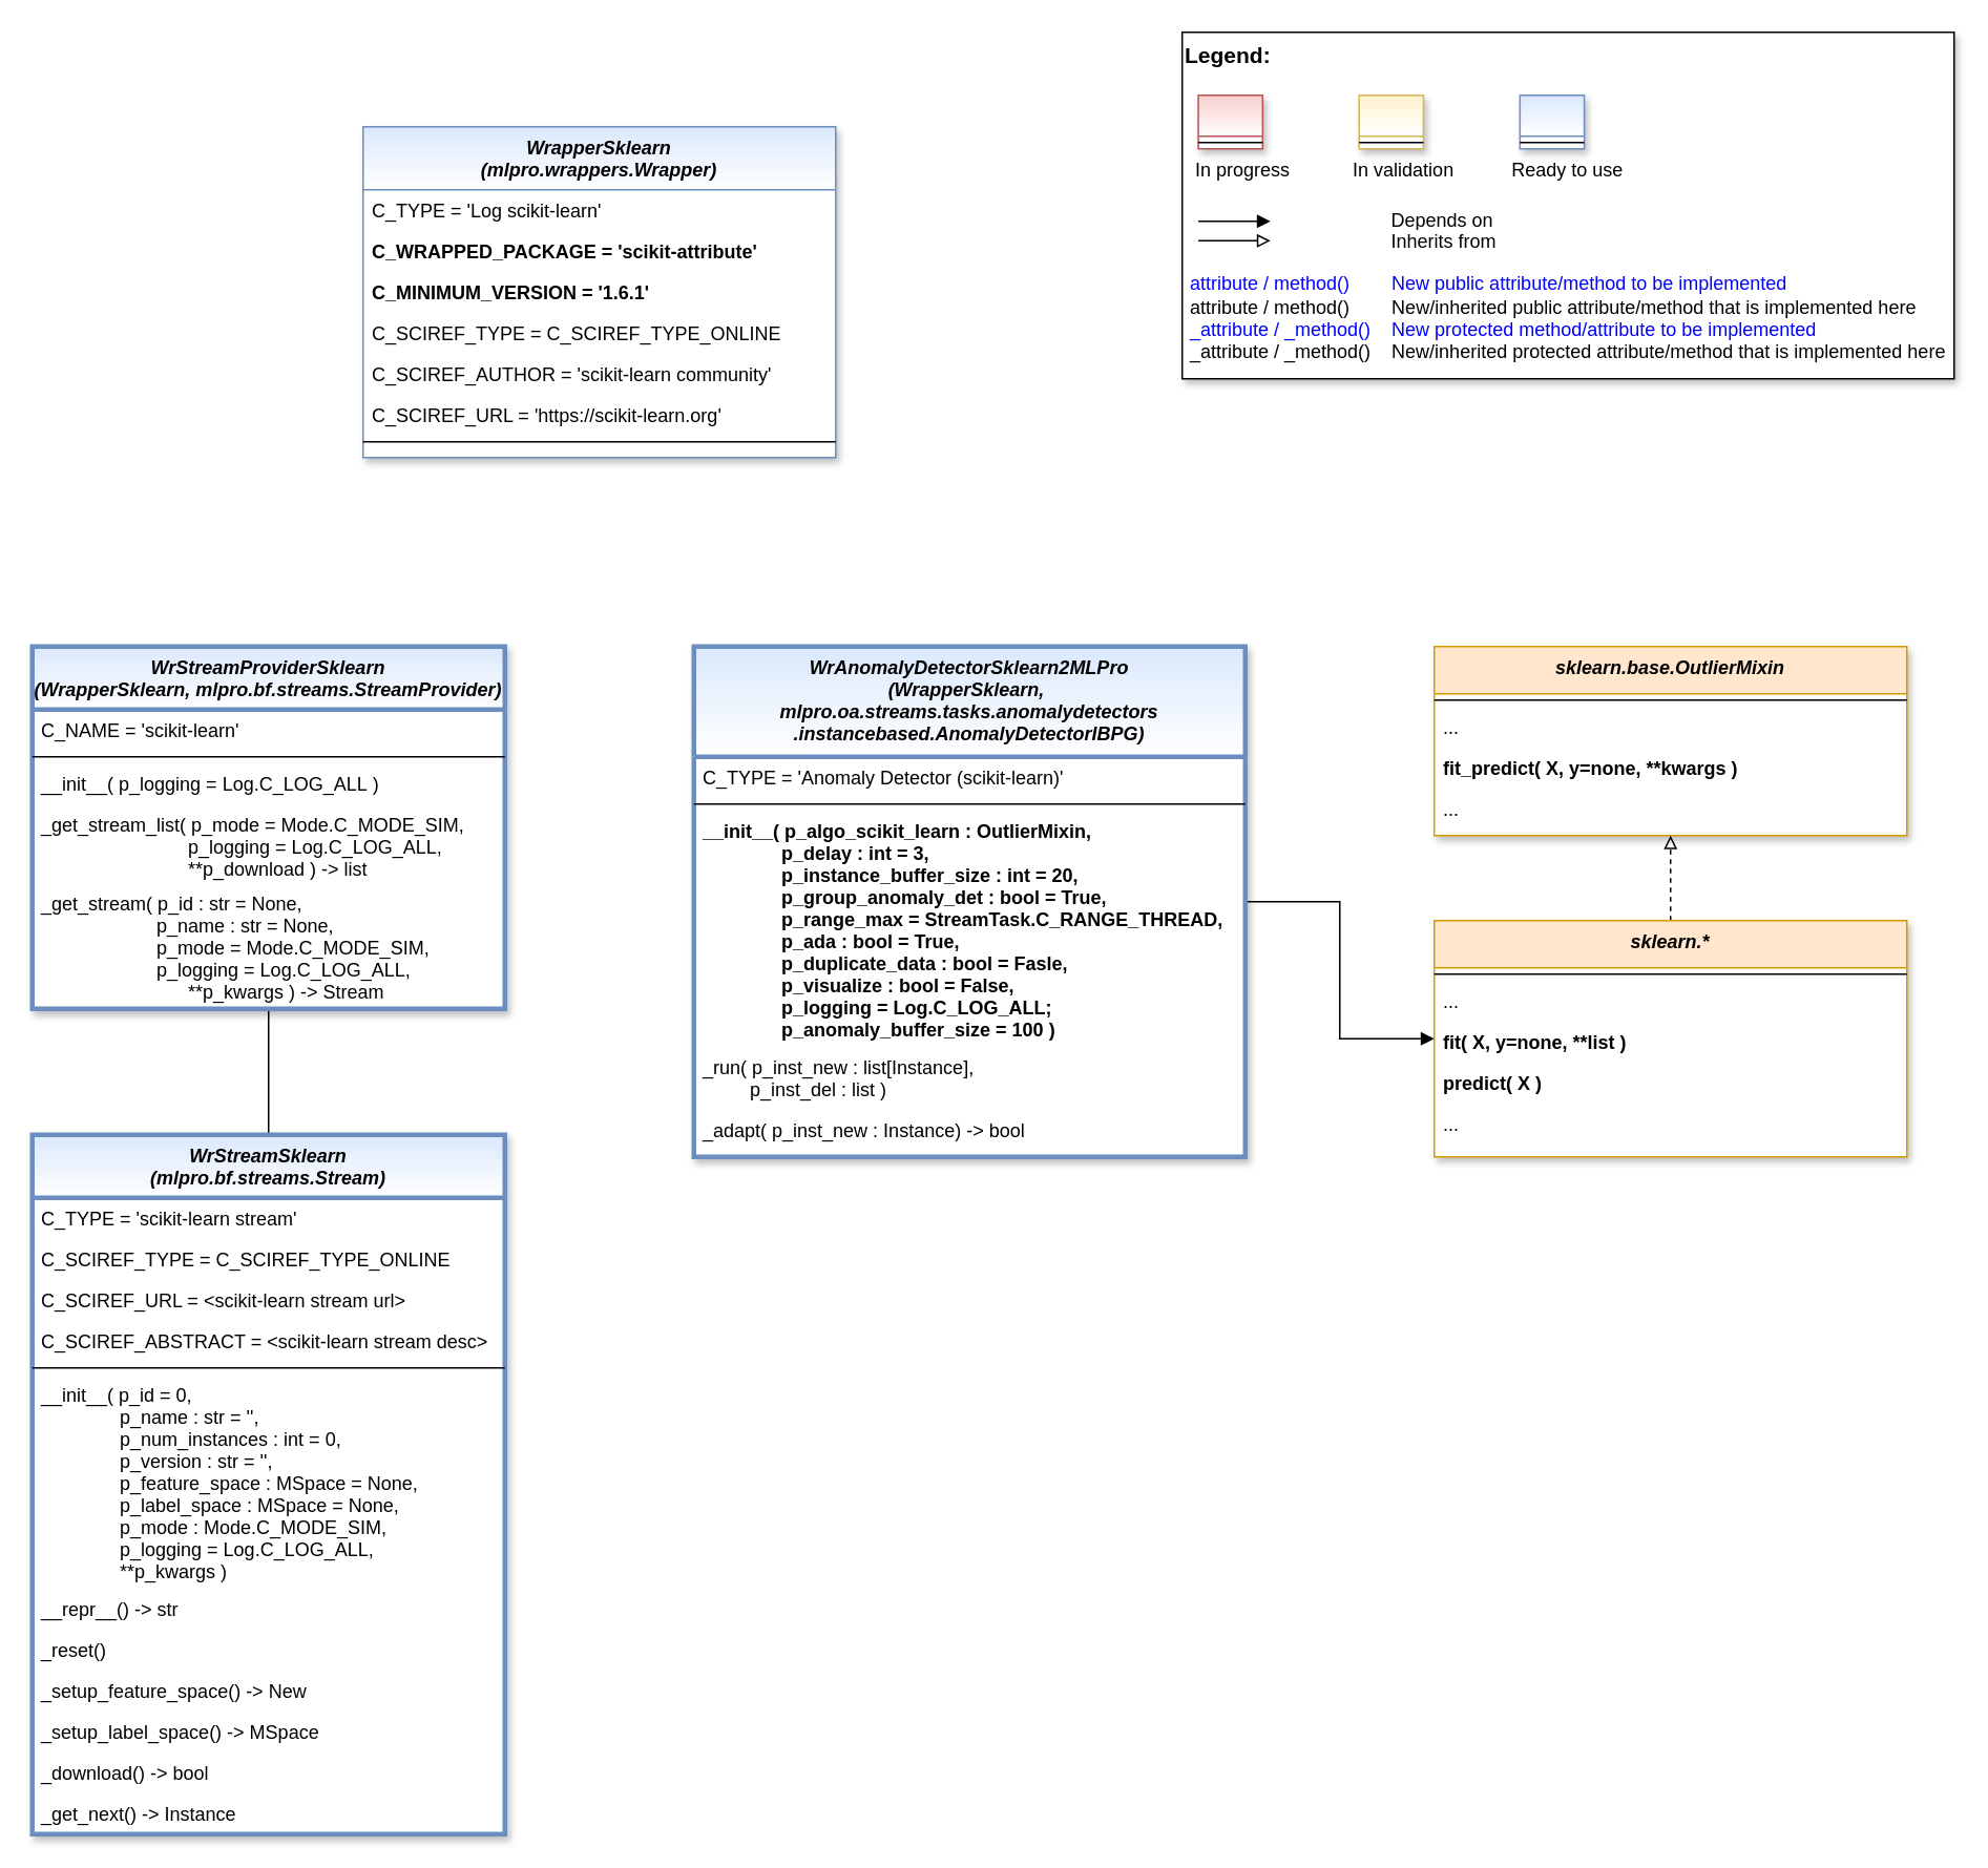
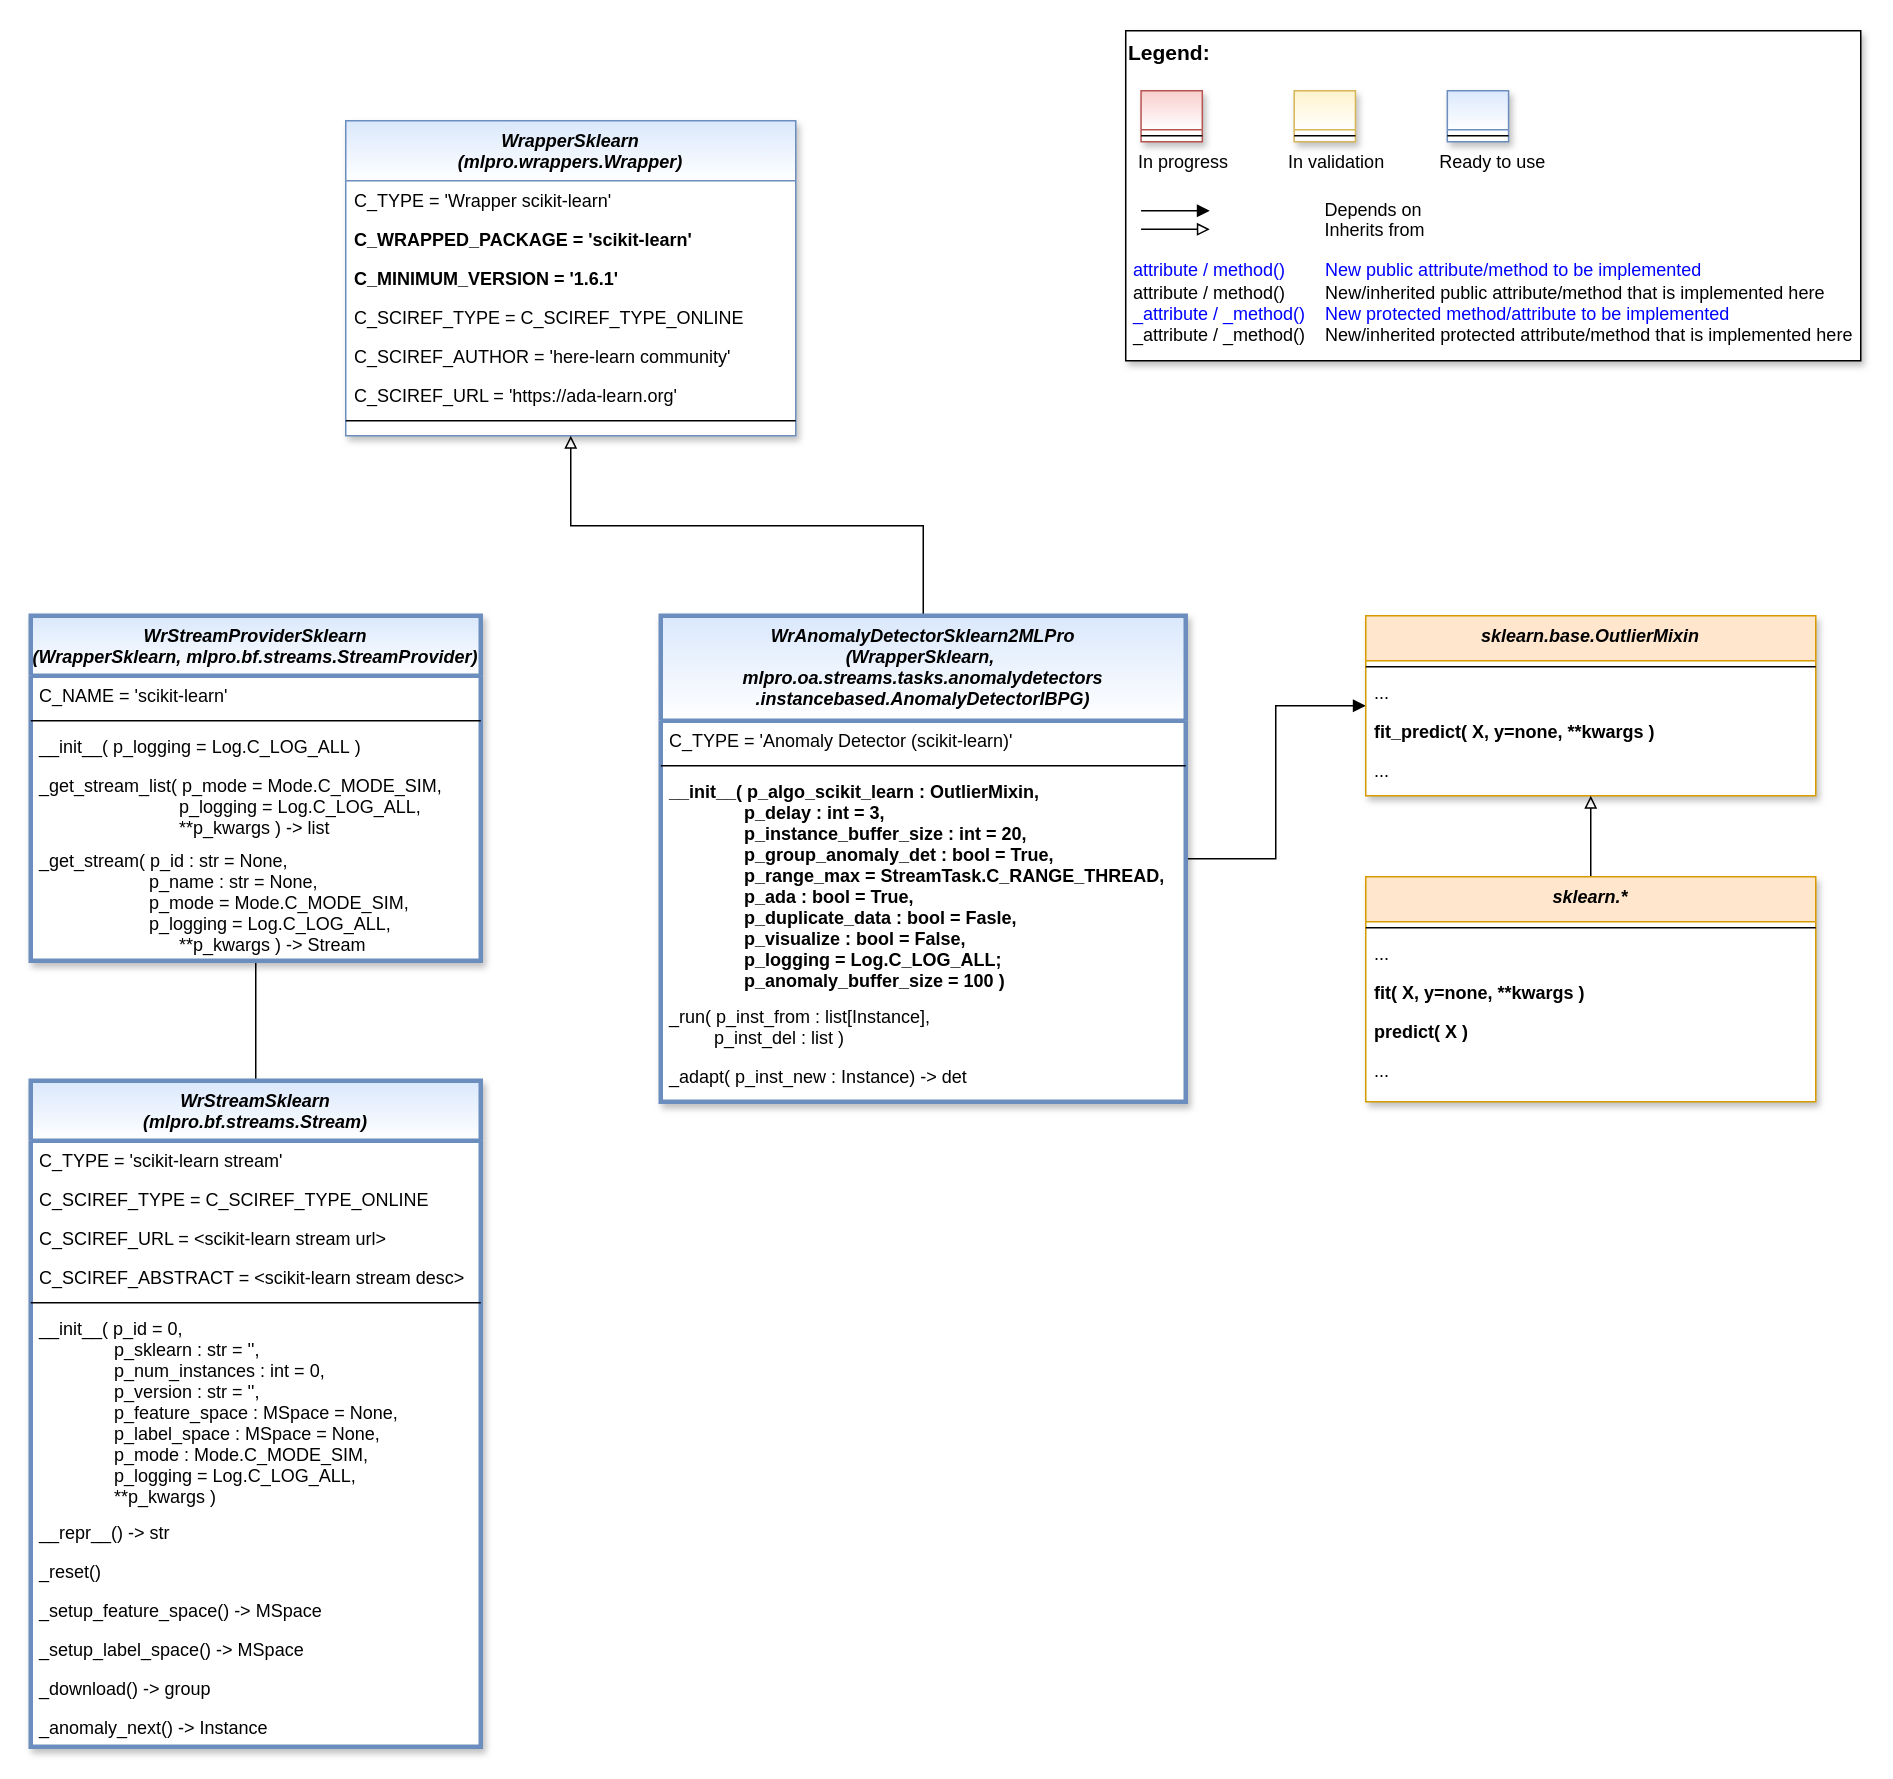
- <mxCell id="13" value="C_TYPE = 'Log scikit-learn'" style="text;align=left;verticalAlign=top;spacingLeft=4;spacingRight=4;overflow=hidden;rotatable=0;points=[[0,0.5],[1,0.5]];portConstraint=eastwest;fontColor=default;" parent="12" vertex="1"><mxGeometry y="40" width="300" height="26" as="geometry" /></mxCell>
+ <mxCell id="13" value="C_TYPE = 'Wrapper scikit-learn'" style="text;align=left;verticalAlign=top;spacingLeft=4;spacingRight=4;overflow=hidden;rotatable=0;points=[[0,0.5],[1,0.5]];portConstraint=eastwest;fontColor=default;" parent="12" vertex="1"><mxGeometry y="40" width="300" height="26" as="geometry" /></mxCell>
- <mxCell id="14" value="C_WRAPPED_PACKAGE = 'scikit-attribute'" style="text;align=left;verticalAlign=top;spacingLeft=4;spacingRight=4;overflow=hidden;rotatable=0;points=[[0,0.5],[1,0.5]];portConstraint=eastwest;fontColor=default;fontStyle=1" parent="12" vertex="1"><mxGeometry y="66" width="300" height="26" as="geometry" /></mxCell>
+ <mxCell id="14" value="C_WRAPPED_PACKAGE = 'scikit-learn'" style="text;align=left;verticalAlign=top;spacingLeft=4;spacingRight=4;overflow=hidden;rotatable=0;points=[[0,0.5],[1,0.5]];portConstraint=eastwest;fontColor=default;fontStyle=1" parent="12" vertex="1"><mxGeometry y="66" width="300" height="26" as="geometry" /></mxCell>
- <mxCell id="17" value="C_SCIREF_AUTHOR = 'scikit-learn community'" style="text;align=left;verticalAlign=top;spacingLeft=4;spacingRight=4;overflow=hidden;rotatable=0;points=[[0,0.5],[1,0.5]];portConstraint=eastwest;fontColor=default;" parent="12" vertex="1"><mxGeometry y="144" width="300" height="26" as="geometry" /></mxCell>
+ <mxCell id="17" value="C_SCIREF_AUTHOR = 'here-learn community'" style="text;align=left;verticalAlign=top;spacingLeft=4;spacingRight=4;overflow=hidden;rotatable=0;points=[[0,0.5],[1,0.5]];portConstraint=eastwest;fontColor=default;" parent="12" vertex="1"><mxGeometry y="144" width="300" height="26" as="geometry" /></mxCell>
- <mxCell id="18" value="C_SCIREF_URL = 'https://scikit-learn.org'" style="text;align=left;verticalAlign=top;spacingLeft=4;spacingRight=4;overflow=hidden;rotatable=0;points=[[0,0.5],[1,0.5]];portConstraint=eastwest;fontColor=default;" parent="12" vertex="1"><mxGeometry y="170" width="300" height="26" as="geometry" /></mxCell>
+ <mxCell id="18" value="C_SCIREF_URL = 'https://ada-learn.org'" style="text;align=left;verticalAlign=top;spacingLeft=4;spacingRight=4;overflow=hidden;rotatable=0;points=[[0,0.5],[1,0.5]];portConstraint=eastwest;fontColor=default;" parent="12" vertex="1"><mxGeometry y="170" width="300" height="26" as="geometry" /></mxCell>
+ <mxCell id="40" style="edgeStyle=orthogonalEdgeStyle;rounded=0;orthogonalLoop=1;jettySize=auto;html=1;endArrow=block;endFill=0;" edge="1" parent="1" source="43" target="12"><mxGeometry relative="1" as="geometry" /></mxCell>
+ <mxCell id="41" style="edgeStyle=orthogonalEdgeStyle;rounded=0;orthogonalLoop=1;jettySize=auto;html=1;endArrow=block;endFill=1;" edge="1" parent="1" source="43" target="49"><mxGeometry relative="1" as="geometry" /></mxCell>
- <mxCell id="25" value="_get_stream_list( p_mode = Mode.C_MODE_SIM,&#10;                            p_logging = Log.C_LOG_ALL,&#10;                            **p_download ) -&gt; list" style="text;align=left;verticalAlign=top;spacingLeft=4;spacingRight=4;overflow=hidden;rotatable=0;points=[[0,0.5],[1,0.5]];portConstraint=eastwest;fontColor=default;" vertex="1" parent="21"><mxGeometry y="100" width="300" height="50" as="geometry" /></mxCell>
+ <mxCell id="25" value="_get_stream_list( p_mode = Mode.C_MODE_SIM,&#10;                            p_logging = Log.C_LOG_ALL,&#10;                            **p_kwargs ) -&gt; list" style="text;align=left;verticalAlign=top;spacingLeft=4;spacingRight=4;overflow=hidden;rotatable=0;points=[[0,0.5],[1,0.5]];portConstraint=eastwest;fontColor=default;" vertex="1" parent="21"><mxGeometry y="100" width="300" height="50" as="geometry" /></mxCell>
- <mxCell id="55" style="edgeStyle=orthogonalEdgeStyle;rounded=0;orthogonalLoop=1;jettySize=auto;html=1;endArrow=block;endFill=0;dashed=1;" edge="1" parent="1" source="56" target="49"><mxGeometry relative="1" as="geometry" /></mxCell>
+ <mxCell id="55" style="edgeStyle=orthogonalEdgeStyle;rounded=0;orthogonalLoop=1;jettySize=auto;html=1;endArrow=block;endFill=0;" edge="1" parent="1" source="56" target="49"><mxGeometry relative="1" as="geometry" /></mxCell>
- <mxCell id="42" style="edgeStyle=orthogonalEdgeStyle;rounded=0;orthogonalLoop=1;jettySize=auto;html=1;endArrow=block;endFill=1;" edge="1" parent="1" source="43" target="56"><mxGeometry relative="1" as="geometry" /></mxCell>
- <mxCell id="59" value="fit( X, y=none, **list )" style="text;align=left;verticalAlign=top;spacingLeft=4;spacingRight=4;overflow=hidden;rotatable=0;points=[[0,0.5],[1,0.5]];portConstraint=eastwest;fontColor=default;fontStyle=1" vertex="1" parent="56"><mxGeometry y="64" width="300" height="26" as="geometry" /></mxCell>
+ <mxCell id="59" value="fit( X, y=none, **kwargs )" style="text;align=left;verticalAlign=top;spacingLeft=4;spacingRight=4;overflow=hidden;rotatable=0;points=[[0,0.5],[1,0.5]];portConstraint=eastwest;fontColor=default;fontStyle=1" vertex="1" parent="56"><mxGeometry y="64" width="300" height="26" as="geometry" /></mxCell>
- <mxCell id="47" value="_run( p_inst_new : list[Instance],&#10;         p_inst_del : list )" style="text;align=left;verticalAlign=top;spacingLeft=4;spacingRight=4;overflow=hidden;rotatable=0;points=[[0,0.5],[1,0.5]];portConstraint=eastwest;fontColor=default;" vertex="1" parent="43"><mxGeometry y="254" width="350" height="40" as="geometry" /></mxCell>
+ <mxCell id="47" value="_run( p_inst_from : list[Instance],&#10;         p_inst_del : list )" style="text;align=left;verticalAlign=top;spacingLeft=4;spacingRight=4;overflow=hidden;rotatable=0;points=[[0,0.5],[1,0.5]];portConstraint=eastwest;fontColor=default;" vertex="1" parent="43"><mxGeometry y="254" width="350" height="40" as="geometry" /></mxCell>
- <mxCell id="48" value="_adapt( p_inst_new : Instance) -&gt; bool" style="text;align=left;verticalAlign=top;spacingLeft=4;spacingRight=4;overflow=hidden;rotatable=0;points=[[0,0.5],[1,0.5]];portConstraint=eastwest;fontColor=default;" vertex="1" parent="43"><mxGeometry y="294" width="350" height="30" as="geometry" /></mxCell>
+ <mxCell id="48" value="_adapt( p_inst_new : Instance) -&gt; det" style="text;align=left;verticalAlign=top;spacingLeft=4;spacingRight=4;overflow=hidden;rotatable=0;points=[[0,0.5],[1,0.5]];portConstraint=eastwest;fontColor=default;" vertex="1" parent="43"><mxGeometry y="294" width="350" height="30" as="geometry" /></mxCell>
- <mxCell id="33" value="__init__( p_id = 0,&#10;               p_name : str = '',&#10;               p_num_instances : int = 0,&#10;               p_version : str = '',&#10;               p_feature_space : MSpace = None,&#10;               p_label_space : MSpace = None,&#10;               p_mode : Mode.C_MODE_SIM,&#10;               p_logging = Log.C_LOG_ALL,&#10;               **p_kwargs )" style="text;align=left;verticalAlign=top;spacingLeft=4;spacingRight=4;overflow=hidden;rotatable=0;points=[[0,0.5],[1,0.5]];portConstraint=eastwest;fontColor=default;" vertex="1" parent="27"><mxGeometry y="152" width="300" height="136" as="geometry" /></mxCell>
+ <mxCell id="33" value="__init__( p_id = 0,&#10;               p_sklearn : str = '',&#10;               p_num_instances : int = 0,&#10;               p_version : str = '',&#10;               p_feature_space : MSpace = None,&#10;               p_label_space : MSpace = None,&#10;               p_mode : Mode.C_MODE_SIM,&#10;               p_logging = Log.C_LOG_ALL,&#10;               **p_kwargs )" style="text;align=left;verticalAlign=top;spacingLeft=4;spacingRight=4;overflow=hidden;rotatable=0;points=[[0,0.5],[1,0.5]];portConstraint=eastwest;fontColor=default;" vertex="1" parent="27"><mxGeometry y="152" width="300" height="136" as="geometry" /></mxCell>
- <mxCell id="36" value="_setup_feature_space() -&gt; New" style="text;align=left;verticalAlign=top;spacingLeft=4;spacingRight=4;overflow=hidden;rotatable=0;points=[[0,0.5],[1,0.5]];portConstraint=eastwest;fontColor=default;" vertex="1" parent="27"><mxGeometry y="340" width="300" height="26" as="geometry" /></mxCell>
+ <mxCell id="36" value="_setup_feature_space() -&gt; MSpace" style="text;align=left;verticalAlign=top;spacingLeft=4;spacingRight=4;overflow=hidden;rotatable=0;points=[[0,0.5],[1,0.5]];portConstraint=eastwest;fontColor=default;" vertex="1" parent="27"><mxGeometry y="340" width="300" height="26" as="geometry" /></mxCell>
- <mxCell id="38" value="_download() -&gt; bool" style="text;align=left;verticalAlign=top;spacingLeft=4;spacingRight=4;overflow=hidden;rotatable=0;points=[[0,0.5],[1,0.5]];portConstraint=eastwest;fontColor=default;" vertex="1" parent="27"><mxGeometry y="392" width="300" height="26" as="geometry" /></mxCell>
+ <mxCell id="38" value="_download() -&gt; group" style="text;align=left;verticalAlign=top;spacingLeft=4;spacingRight=4;overflow=hidden;rotatable=0;points=[[0,0.5],[1,0.5]];portConstraint=eastwest;fontColor=default;" vertex="1" parent="27"><mxGeometry y="392" width="300" height="26" as="geometry" /></mxCell>
- <mxCell id="39" value="_get_next() -&gt; Instance" style="text;align=left;verticalAlign=top;spacingLeft=4;spacingRight=4;overflow=hidden;rotatable=0;points=[[0,0.5],[1,0.5]];portConstraint=eastwest;fontColor=default;" vertex="1" parent="27"><mxGeometry y="418" width="300" height="26" as="geometry" /></mxCell>
+ <mxCell id="39" value="_anomaly_next() -&gt; Instance" style="text;align=left;verticalAlign=top;spacingLeft=4;spacingRight=4;overflow=hidden;rotatable=0;points=[[0,0.5],[1,0.5]];portConstraint=eastwest;fontColor=default;" vertex="1" parent="27"><mxGeometry y="418" width="300" height="26" as="geometry" /></mxCell>
